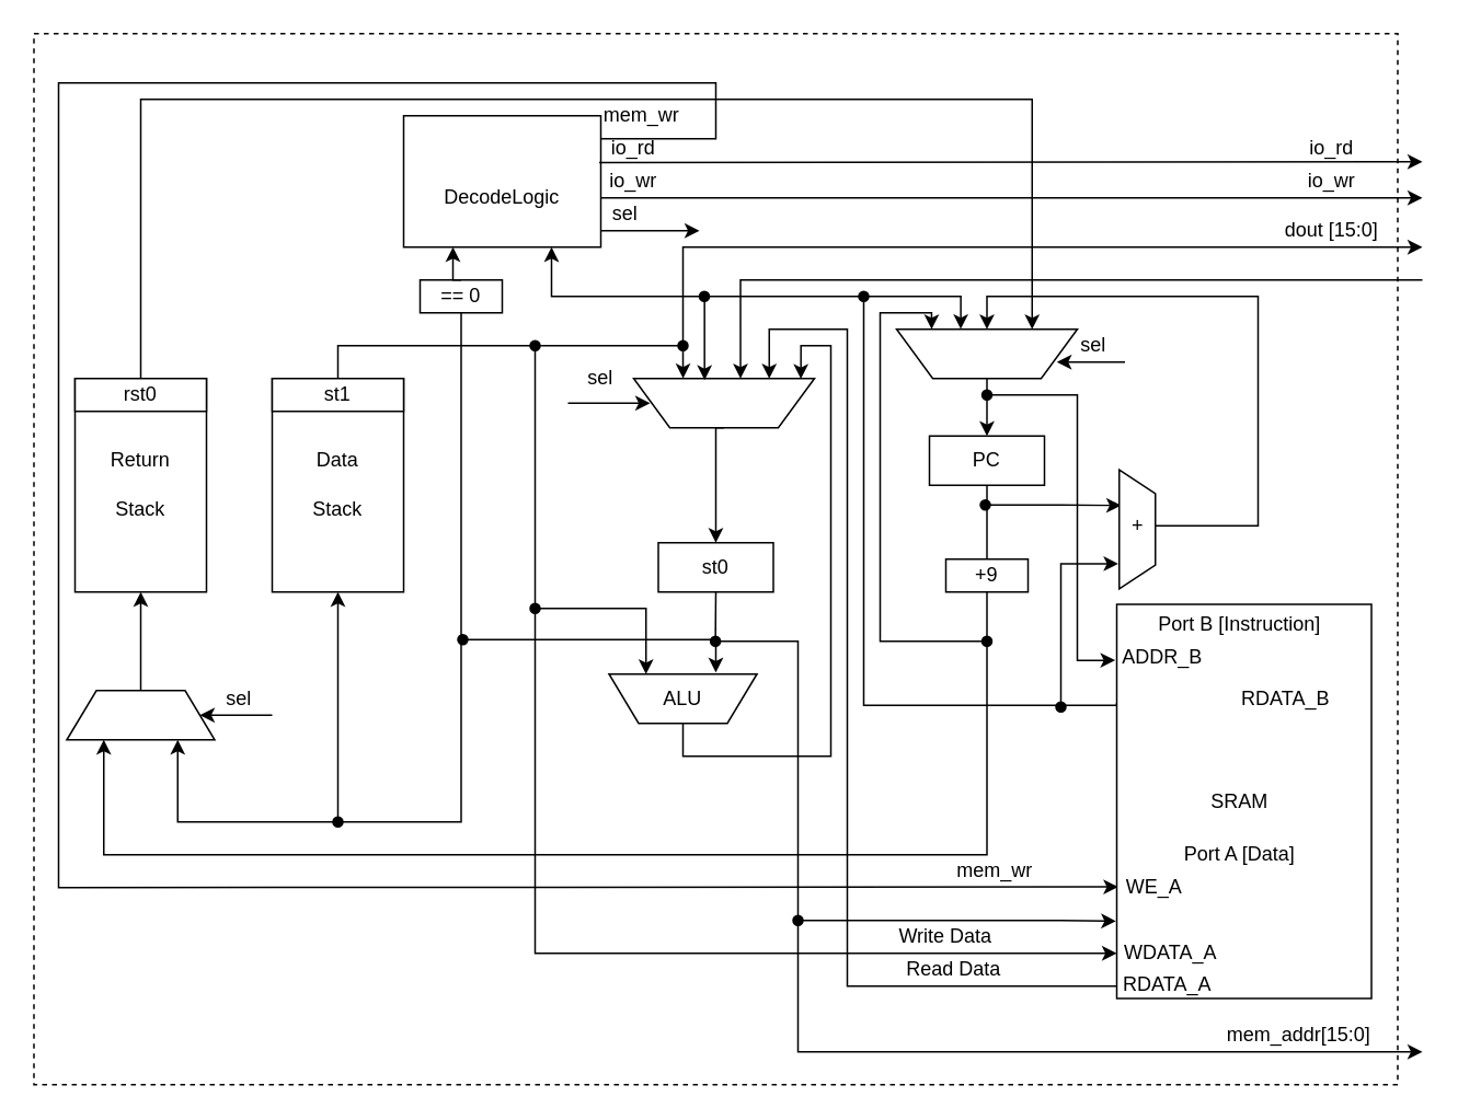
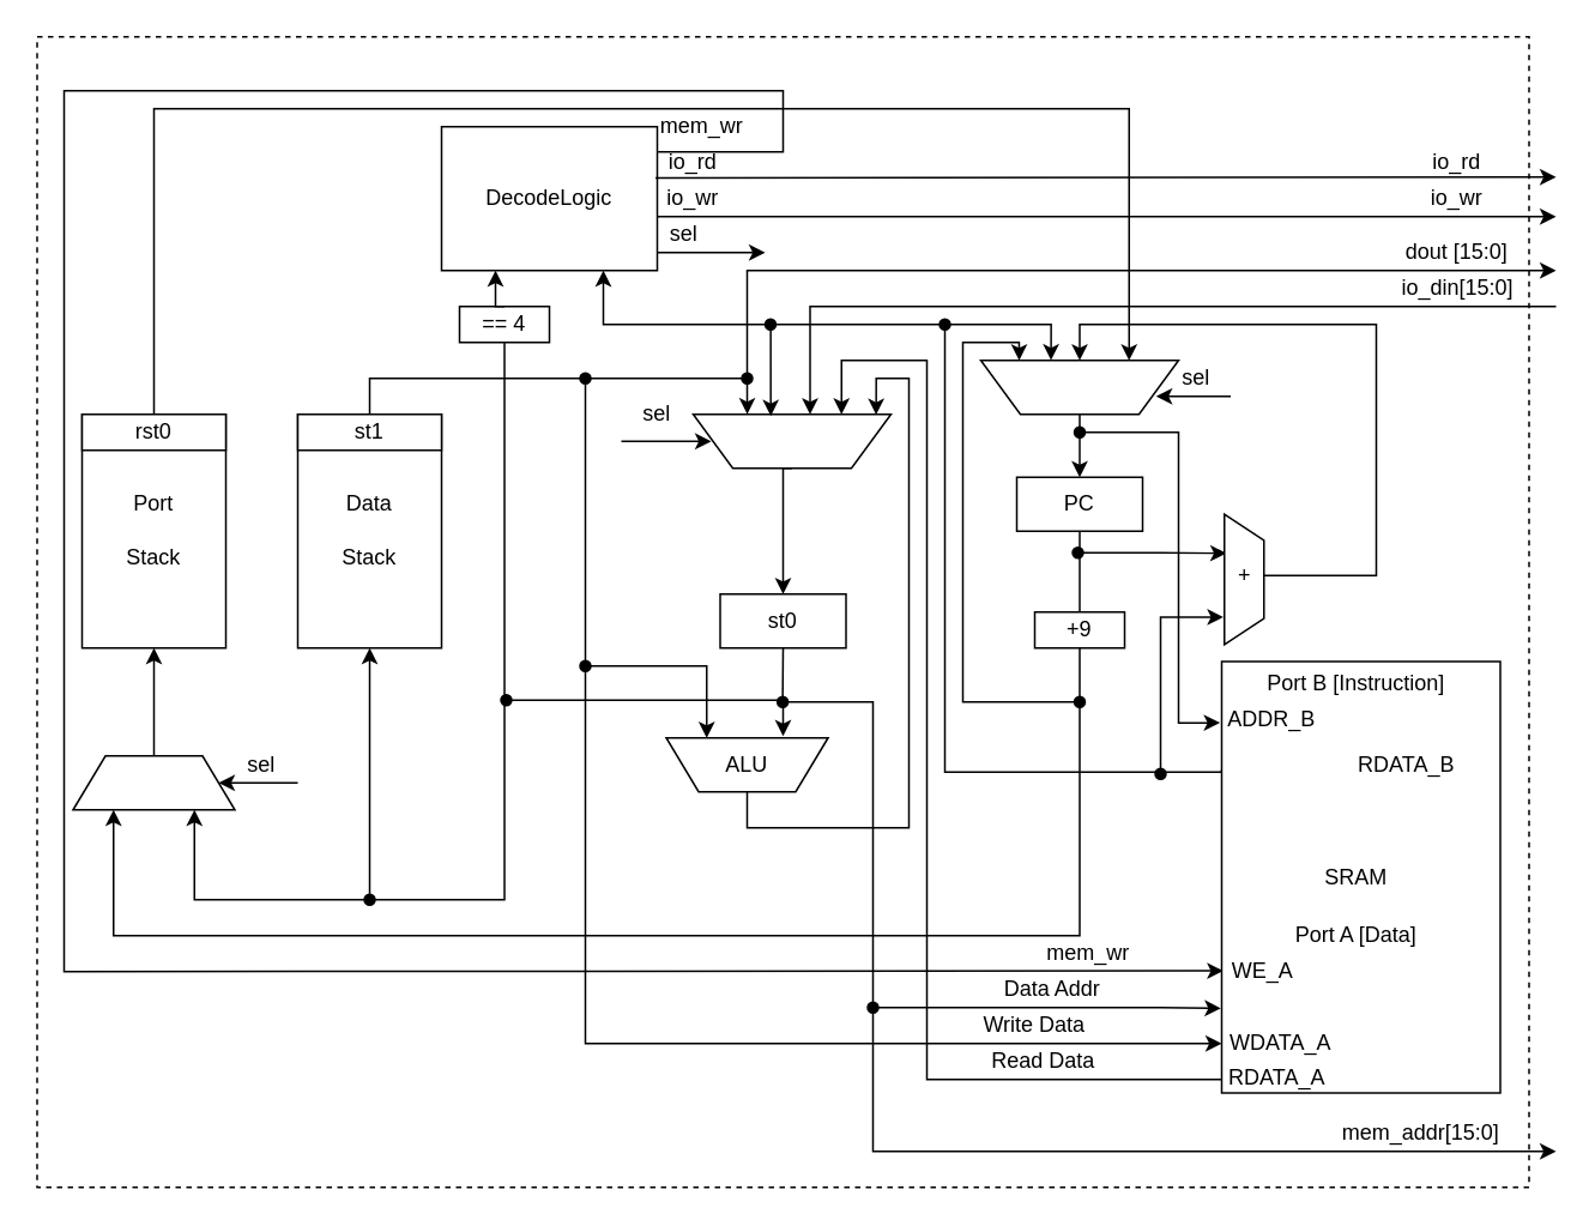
- <mxCell id="4" value="DecodeLogic" style="text;html=1;strokeColor=none;fillColor=none;align=center;verticalAlign=middle;whiteSpace=wrap;rounded=0;" parent="1" vertex="1"><mxGeometry x="265" y="110" width="80" height="20" as="geometry" /></mxCell>
+ <mxCell id="4" value="DecodeLogic" style="text;html=1;strokeColor=none;fillColor=none;align=center;verticalAlign=middle;whiteSpace=wrap;rounded=0;" parent="1" vertex="1"><mxGeometry x="265" y="100" width="80" height="20" as="geometry" /></mxCell>
+ <mxCell id="75" value="io_din[15:0]" style="text;html=1;align=center;verticalAlign=middle;resizable=0;points=[];autosize=1;" parent="1" vertex="1"><mxGeometry x="770" y="150" width="80" height="20" as="geometry" /></mxCell>
- <mxCell id="26" value="== 0" style="text;html=1;strokeColor=none;fillColor=none;align=center;verticalAlign=middle;whiteSpace=wrap;rounded=0;" parent="1" vertex="1"><mxGeometry x="260" y="170" width="40" height="20" as="geometry" /></mxCell>
+ <mxCell id="26" value="== 4" style="text;html=1;strokeColor=none;fillColor=none;align=center;verticalAlign=middle;whiteSpace=wrap;rounded=0;" parent="1" vertex="1"><mxGeometry x="260" y="170" width="40" height="20" as="geometry" /></mxCell>
- <mxCell id="6" value="Return" style="text;html=1;strokeColor=none;fillColor=none;align=center;verticalAlign=middle;whiteSpace=wrap;rounded=0;" parent="1" vertex="1"><mxGeometry x="65" y="270" width="40" height="20" as="geometry" /></mxCell>
+ <mxCell id="6" value="Port" style="text;html=1;strokeColor=none;fillColor=none;align=center;verticalAlign=middle;whiteSpace=wrap;rounded=0;" parent="1" vertex="1"><mxGeometry x="65" y="270" width="40" height="20" as="geometry" /></mxCell>
+ <mxCell id="48" value="Data Addr" style="text;html=1;strokeColor=none;fillColor=none;align=center;verticalAlign=middle;whiteSpace=wrap;rounded=0;" parent="1" vertex="1"><mxGeometry x="555" y="540" width="60" height="20" as="geometry" /></mxCell>
